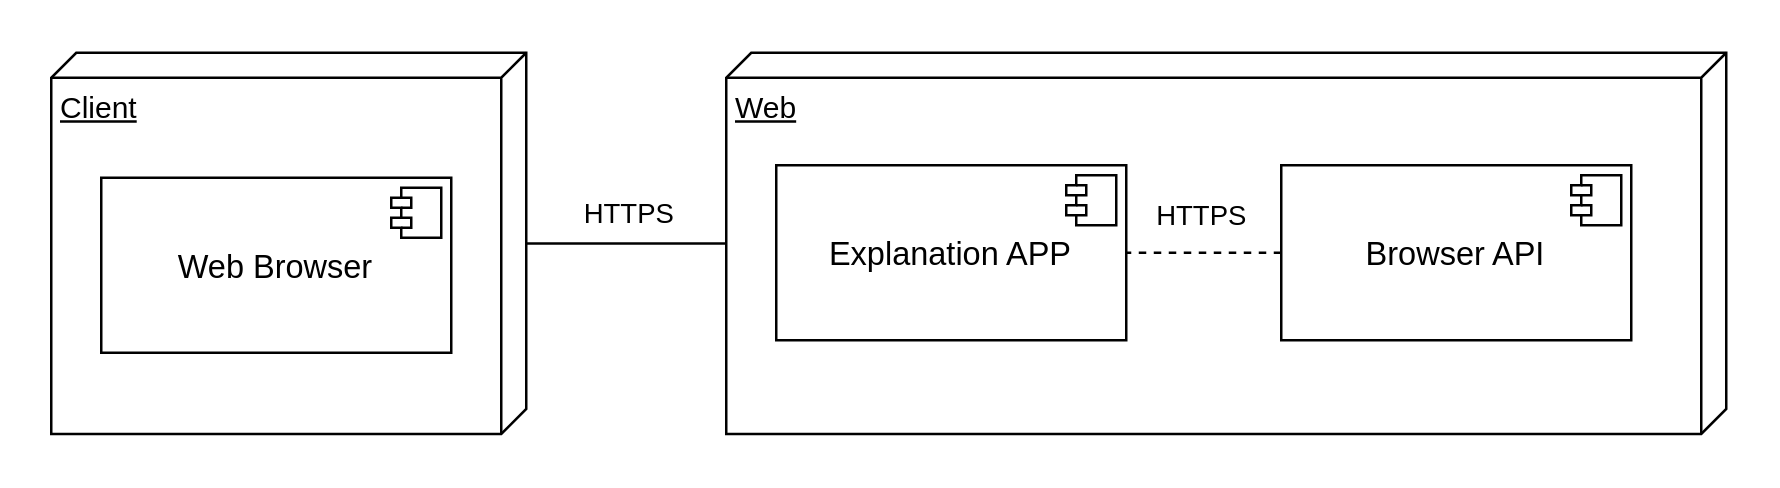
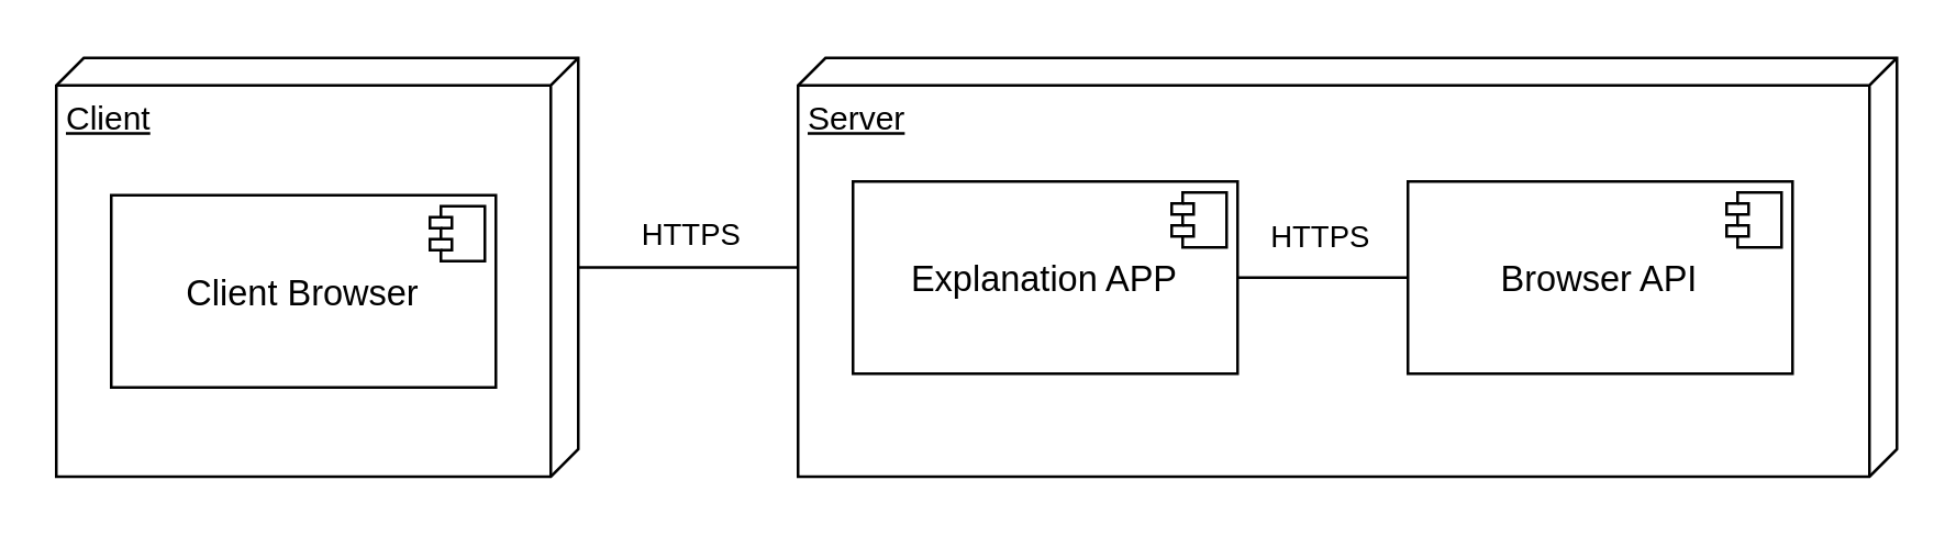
- <mxCell id="2" value="Web" style="verticalAlign=top;align=left;spacingTop=8;spacingLeft=2;spacingRight=12;shape=cube;size=10;direction=south;fontStyle=4;html=1;strokeColor=#000000;" parent="1" vertex="1"><mxGeometry x="290" y="20.5" width="400" height="152.5" as="geometry" /></mxCell>
+ <mxCell id="2" value="Server" style="verticalAlign=top;align=left;spacingTop=8;spacingLeft=2;spacingRight=12;shape=cube;size=10;direction=south;fontStyle=4;html=1;strokeColor=#000000;" parent="1" vertex="1"><mxGeometry x="290" y="20.5" width="400" height="152.5" as="geometry" /></mxCell>
- <mxCell id="10" value="&lt;p style=&quot;margin: 0px ; margin-top: 6px ; text-align: center&quot;&gt;&lt;font style=&quot;font-size: 13px&quot;&gt;&lt;br&gt;&lt;/font&gt;&lt;/p&gt;&lt;p style=&quot;margin: 0px ; margin-top: 6px ; text-align: center&quot;&gt;&lt;font style=&quot;font-size: 13px&quot;&gt;Web Browser&lt;br&gt;&lt;/font&gt;&lt;/p&gt;" style="align=left;overflow=fill;html=1;" parent="1" vertex="1"><mxGeometry x="40" y="70.5" width="140" height="70" as="geometry" /></mxCell>
+ <mxCell id="10" value="&lt;p style=&quot;margin: 0px ; margin-top: 6px ; text-align: center&quot;&gt;&lt;font style=&quot;font-size: 13px&quot;&gt;&lt;br&gt;&lt;/font&gt;&lt;/p&gt;&lt;p style=&quot;margin: 0px ; margin-top: 6px ; text-align: center&quot;&gt;&lt;font style=&quot;font-size: 13px&quot;&gt;Client Browser&lt;br&gt;&lt;/font&gt;&lt;/p&gt;" style="align=left;overflow=fill;html=1;" parent="1" vertex="1"><mxGeometry x="40" y="70.5" width="140" height="70" as="geometry" /></mxCell>
- <mxCell id="7" value="HTTPS" style="edgeStyle=orthogonalEdgeStyle;rounded=0;orthogonalLoop=1;jettySize=auto;html=1;endArrow=none;endFill=0;dashed=1;" parent="1" source="8" target="5" edge="1"><mxGeometry x="0.032" y="-15" relative="1" as="geometry"><mxPoint as="offset" /></mxGeometry></mxCell>
+ <mxCell id="7" value="HTTPS" style="edgeStyle=orthogonalEdgeStyle;rounded=0;orthogonalLoop=1;jettySize=auto;html=1;endArrow=none;endFill=0;" parent="1" source="8" target="5" edge="1"><mxGeometry x="0.032" y="-15" relative="1" as="geometry"><mxPoint as="offset" /></mxGeometry></mxCell>
